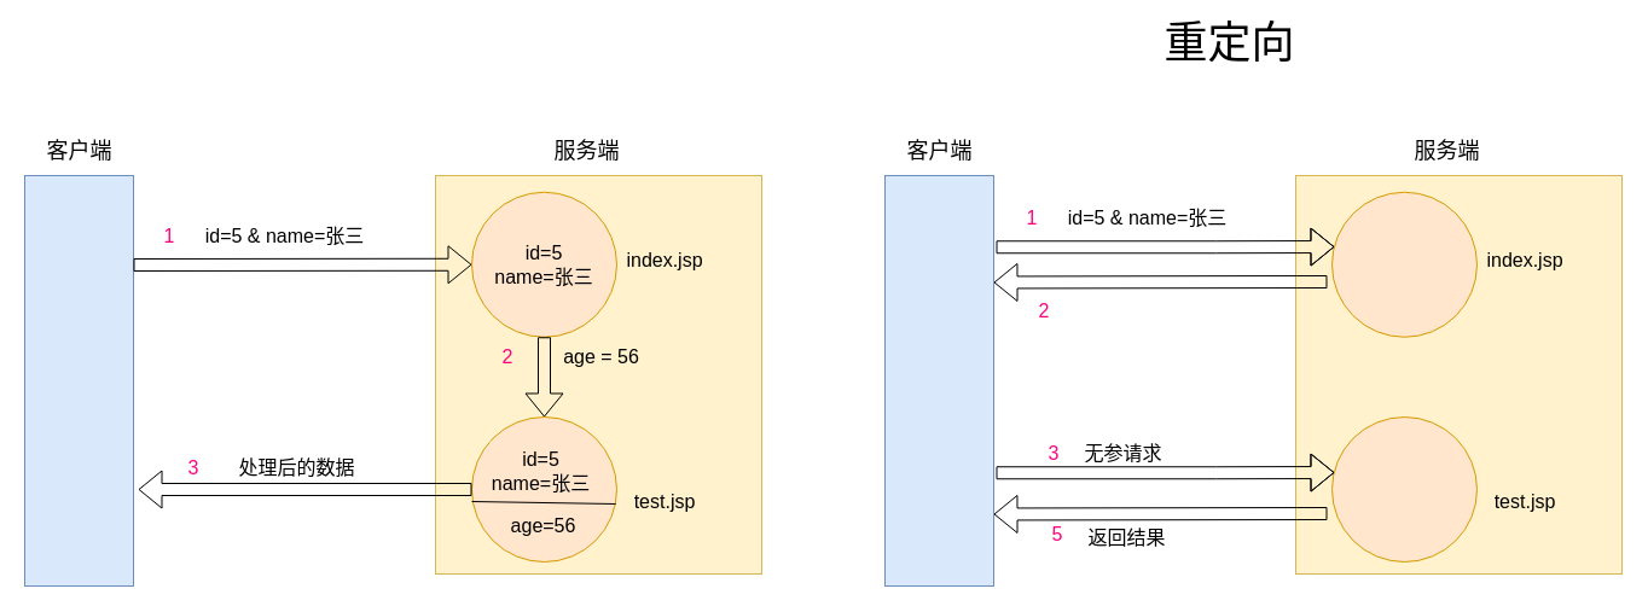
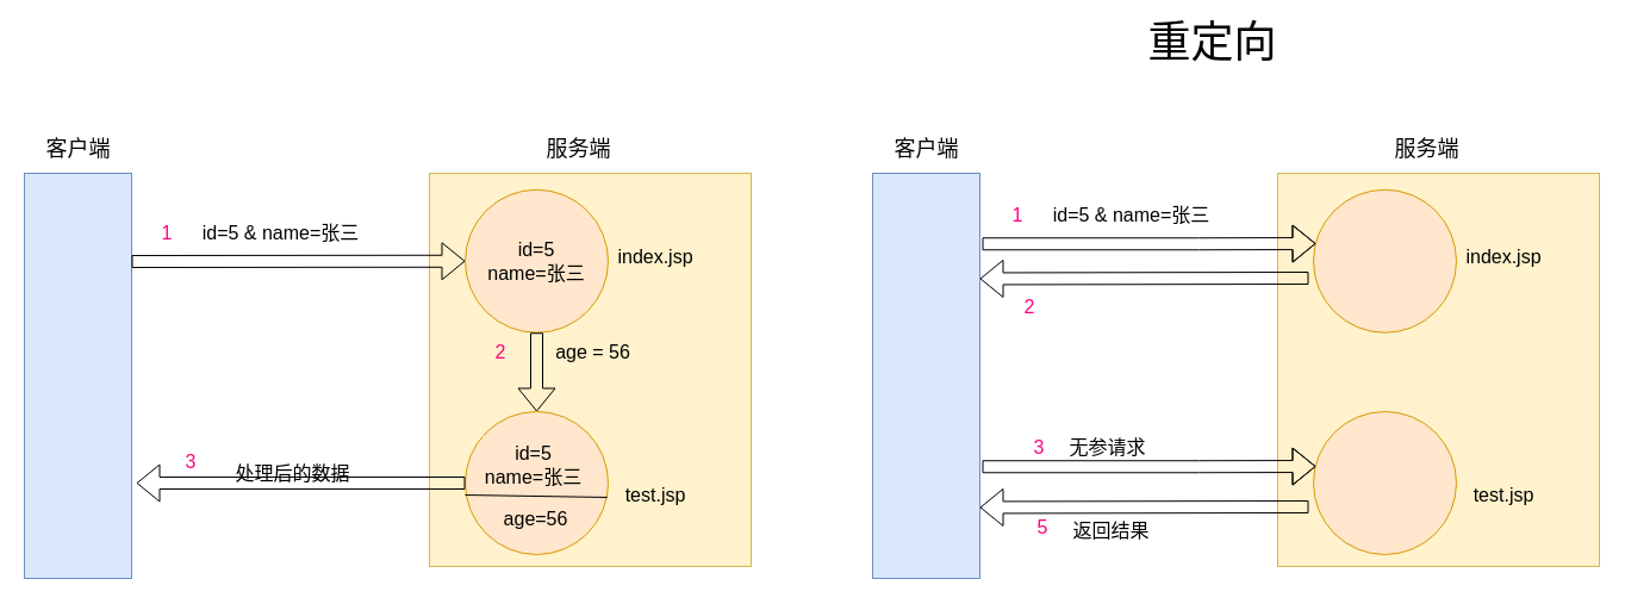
- <mxCell id="22" value="&lt;font color=&quot;#000000&quot;&gt;处理后的数据&lt;/font&gt;" style="text;html=1;align=center;verticalAlign=middle;resizable=0;points=[];autosize=1;fontSize=16;fontColor=#FF0080;" vertex="1" parent="1"><mxGeometry x="190" y="377" width="110" height="20" as="geometry" /></mxCell>
+ <mxCell id="22" value="&lt;font color=&quot;#000000&quot;&gt;处理后的数据&lt;/font&gt;" style="text;html=1;align=center;verticalAlign=middle;resizable=0;points=[];autosize=1;fontSize=16;fontColor=#FF0080;" vertex="1" parent="1"><mxGeometry x="190" y="387" width="110" height="20" as="geometry" /></mxCell>
